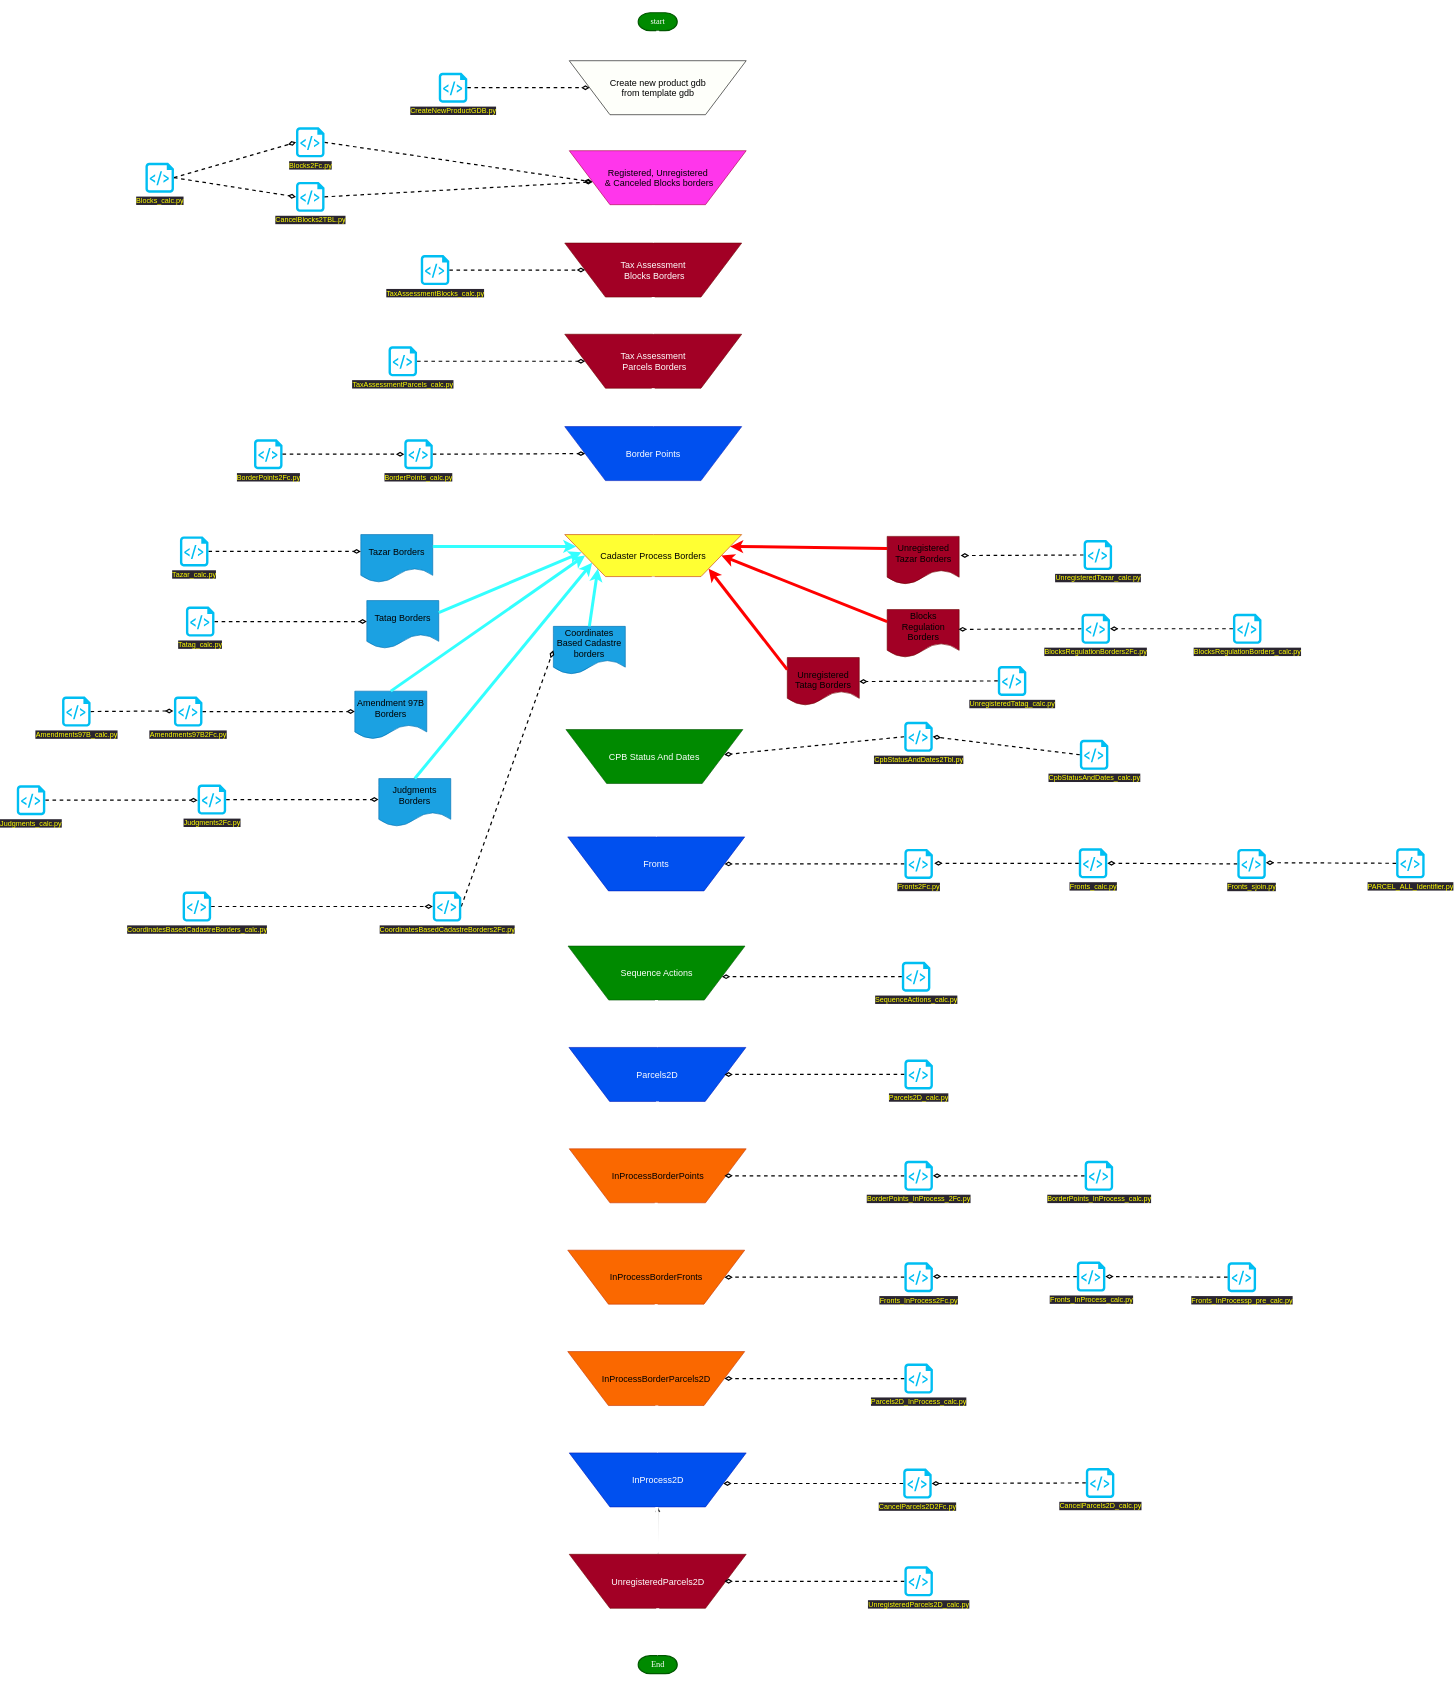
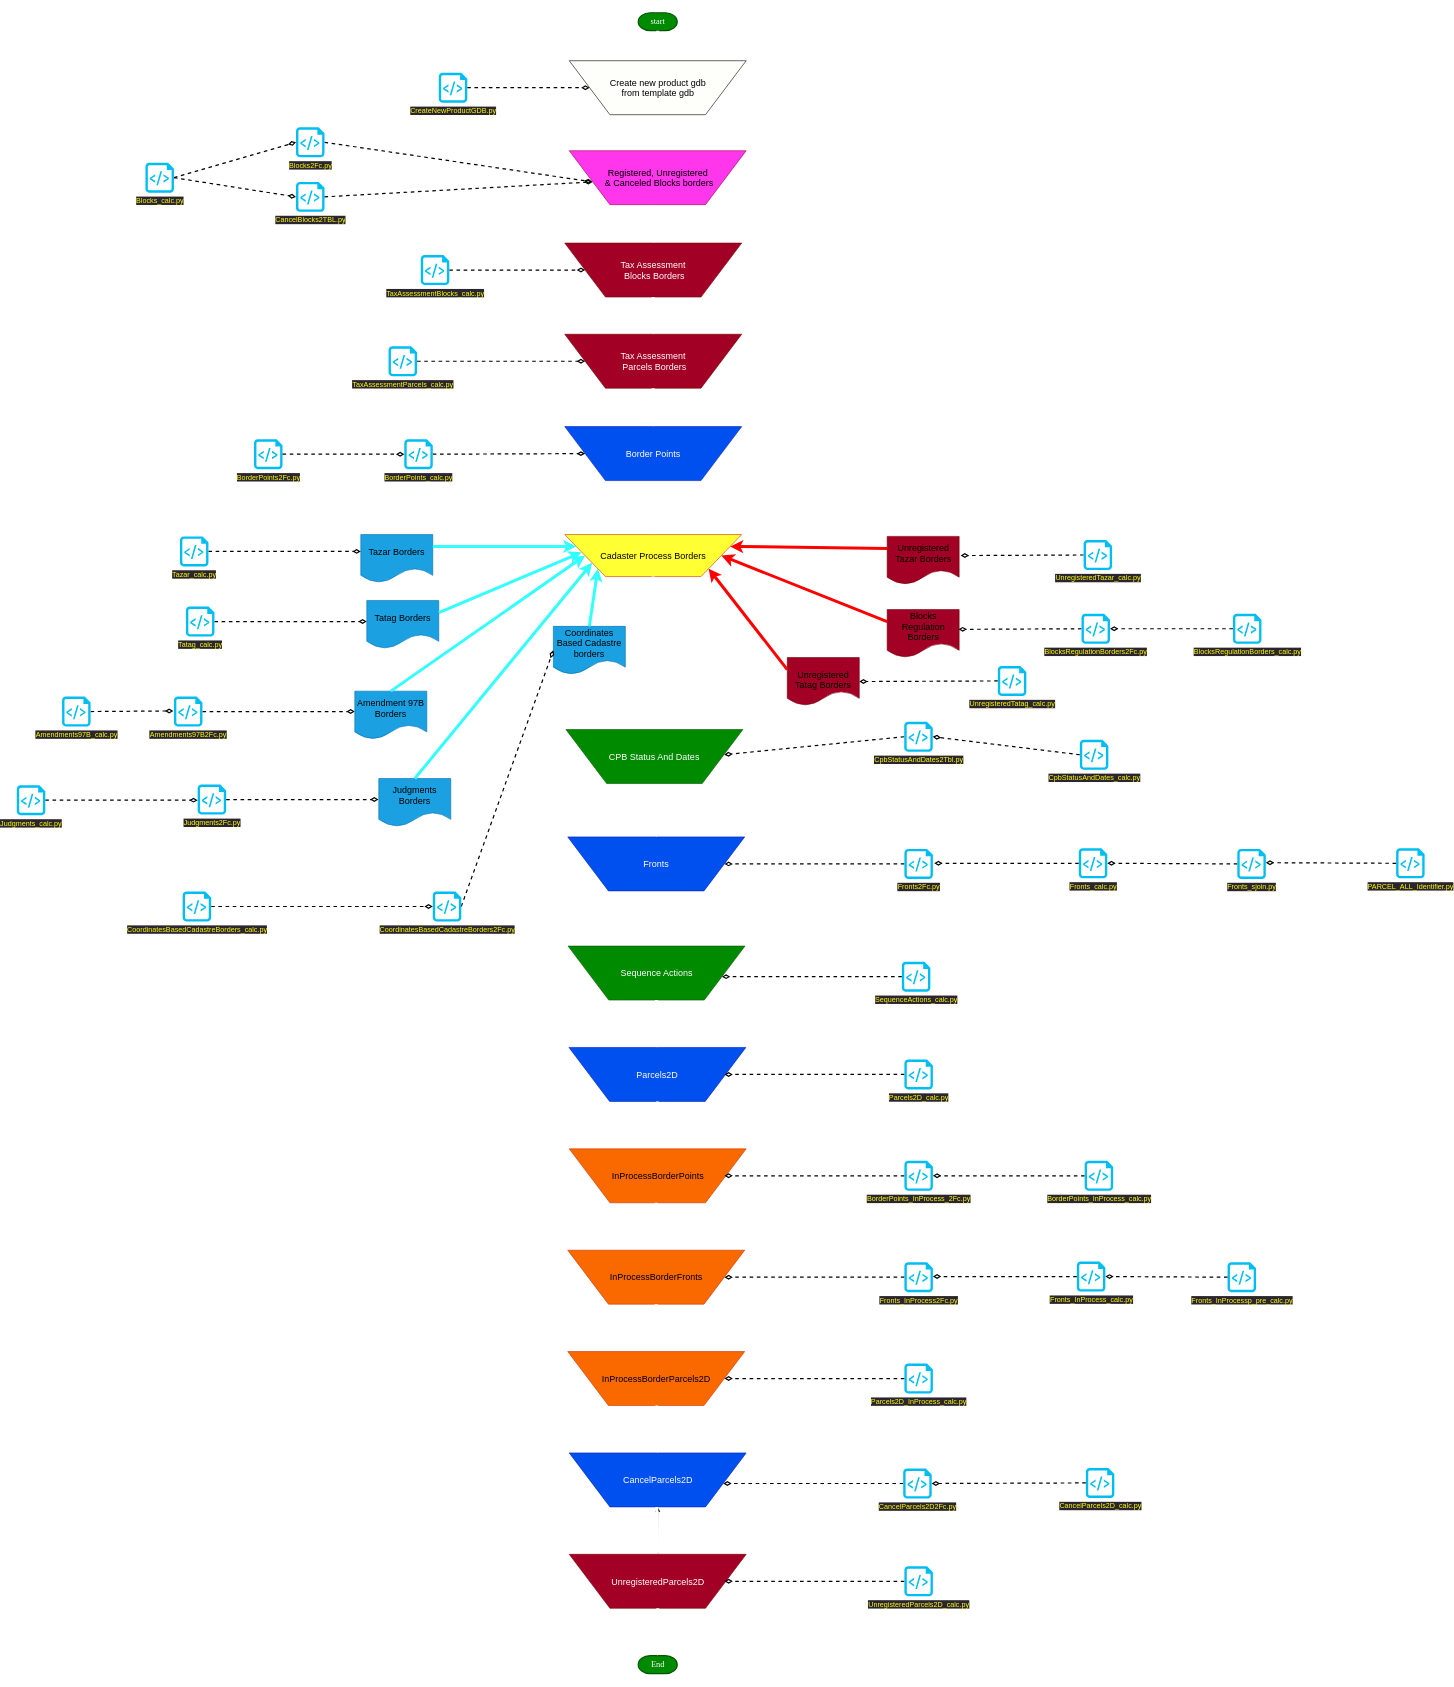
- <mxCell id="43" value="InProcess2D" style="verticalLabelPosition=middle;verticalAlign=middle;html=1;shape=trapezoid;perimeter=trapezoidPerimeter;whiteSpace=wrap;size=0.23;arcSize=10;flipV=1;labelPosition=center;align=center;textDirection=ltr;fontSize=15;fillColor=#0050ef;fontColor=#ffffff;strokeColor=#001DBC;" parent="1" vertex="1"><mxGeometry x="941.5" y="2421" width="295" height="90" as="geometry" /></mxCell>
+ <mxCell id="43" value="CancelParcels2D" style="verticalLabelPosition=middle;verticalAlign=middle;html=1;shape=trapezoid;perimeter=trapezoidPerimeter;whiteSpace=wrap;size=0.23;arcSize=10;flipV=1;labelPosition=center;align=center;textDirection=ltr;fontSize=15;fillColor=#0050ef;fontColor=#ffffff;strokeColor=#001DBC;" parent="1" vertex="1"><mxGeometry x="941.5" y="2421" width="295" height="90" as="geometry" /></mxCell>
